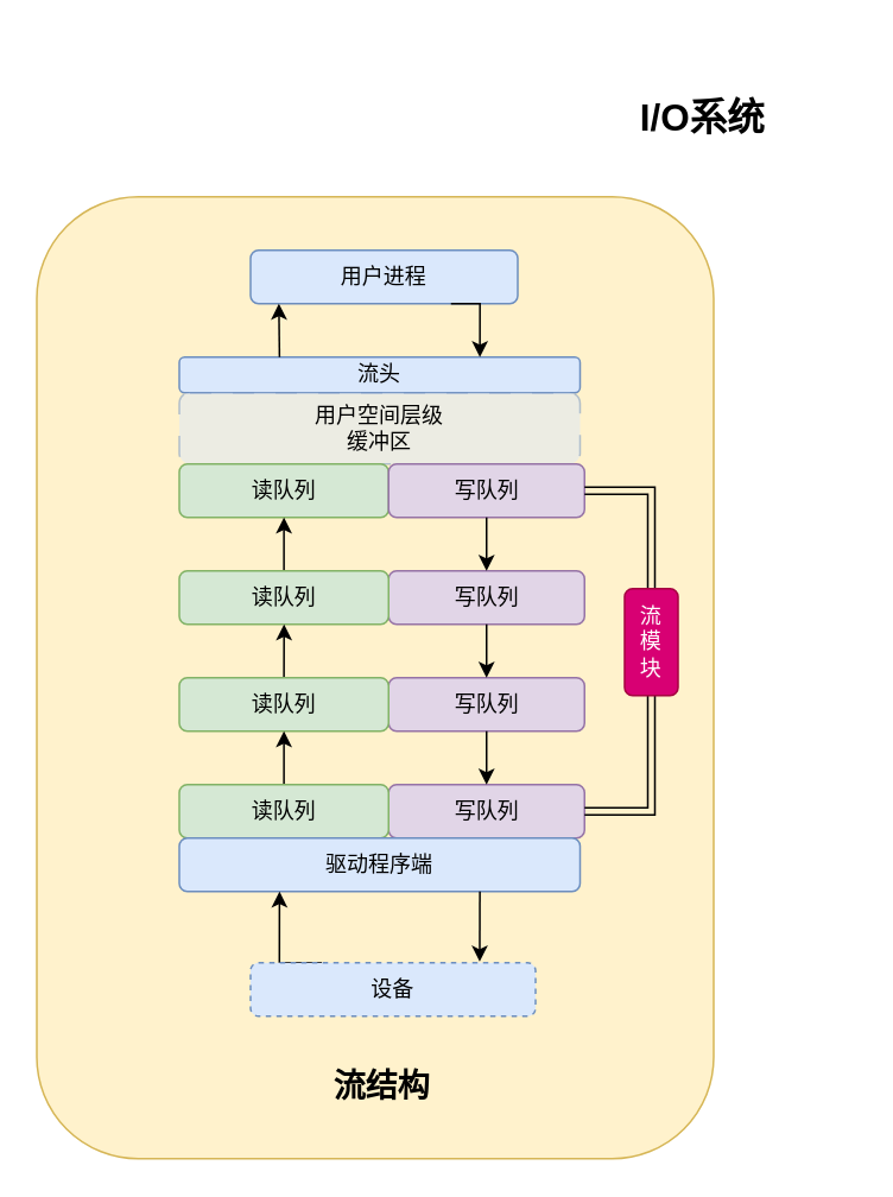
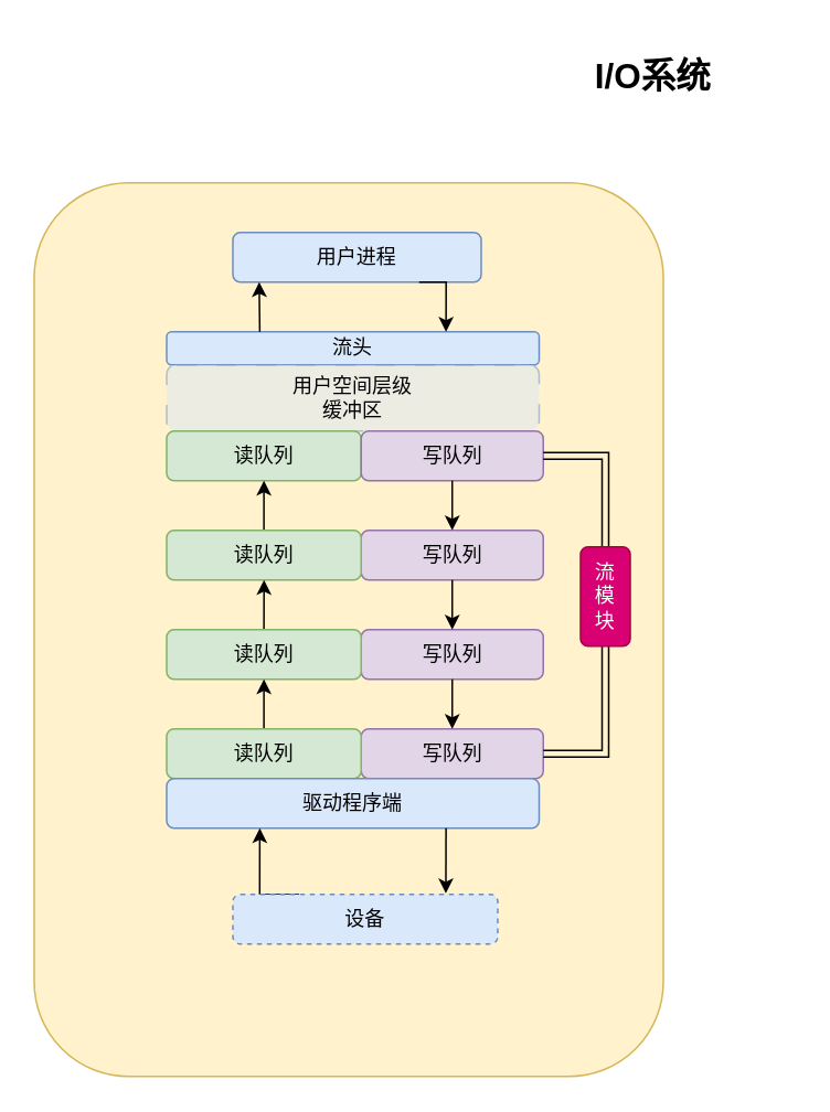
- <mxCell id="31" value="&lt;b style=&quot;font-size: 21px;&quot;&gt;I/O系统&lt;/b&gt;" style="text;html=1;strokeColor=none;fillColor=none;align=center;verticalAlign=middle;whiteSpace=wrap;rounded=0;fontSize=21;" vertex="1" parent="1"><mxGeometry x="309" y="40" width="170" height="50" as="geometry" /></mxCell>
+ <mxCell id="31" value="&lt;b style=&quot;font-size: 21px;&quot;&gt;I/O系统&lt;/b&gt;" style="text;html=1;strokeColor=none;fillColor=none;align=center;verticalAlign=middle;whiteSpace=wrap;rounded=0;fontSize=21;" vertex="1" parent="1"><mxGeometry x="309" y="20" width="170" height="50" as="geometry" /></mxCell>
- <mxCell id="30" value="&lt;b style=&quot;font-size: 18px;&quot;&gt;流结构&lt;/b&gt;" style="text;html=1;strokeColor=none;fillColor=none;align=center;verticalAlign=middle;whiteSpace=wrap;rounded=0;fontSize=18;" vertex="1" parent="2"><mxGeometry x="131" y="480" width="126" height="40" as="geometry" /></mxCell>
